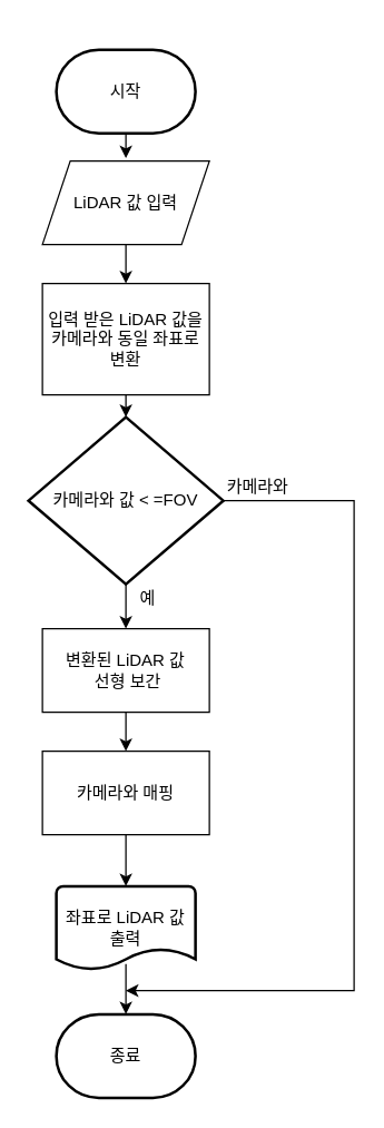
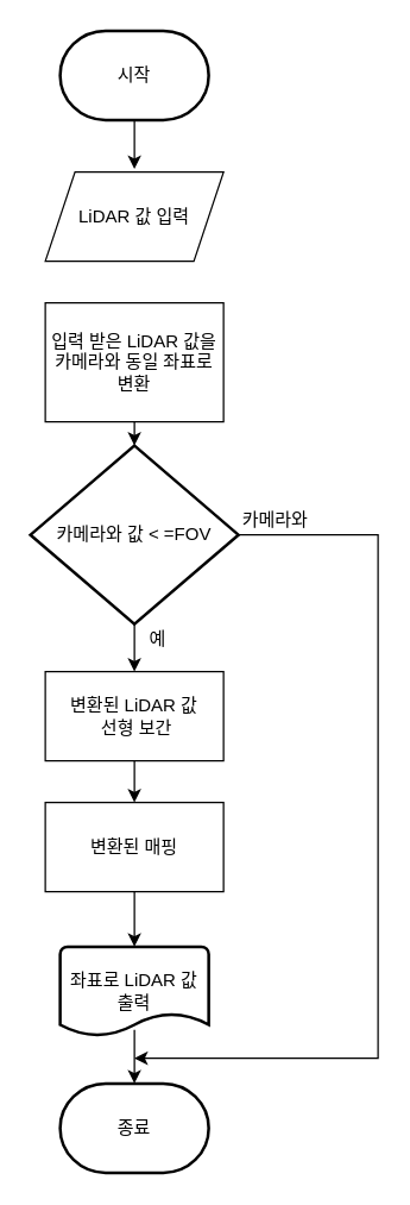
- <mxCell id="2" value="시작" style="strokeWidth=2;html=1;shape=mxgraph.flowchart.terminator;whiteSpace=wrap;" vertex="1" parent="1"><mxGeometry x="40" y="35" width="100" height="60" as="geometry" /></mxCell>
+ <mxCell id="2" value="시작" style="strokeWidth=2;html=1;shape=mxgraph.flowchart.terminator;whiteSpace=wrap;" vertex="1" parent="1"><mxGeometry x="40" y="20" width="100" height="60" as="geometry" /></mxCell>
- <mxCell id="11" value="" style="endArrow=classic;html=1;rounded=0;exitX=0.5;exitY=1;exitDx=0;exitDy=0;entryX=0.5;entryY=0;entryDx=0;entryDy=0;" edge="1" parent="1" source="3" target="4"><mxGeometry width="50" height="50" relative="1" as="geometry"><mxPoint x="110" y="430" as="sourcePoint" /><mxPoint x="110" y="473" as="targetPoint" /></mxGeometry></mxCell>
- <mxCell id="8" value="카메라와 매핑" style="rounded=0;whiteSpace=wrap;html=1;" vertex="1" parent="1"><mxGeometry x="30" y="539" width="120" height="60" as="geometry" /></mxCell>
+ <mxCell id="8" value="변환된 매핑" style="rounded=0;whiteSpace=wrap;html=1;" vertex="1" parent="1"><mxGeometry x="30" y="539" width="120" height="60" as="geometry" /></mxCell>
